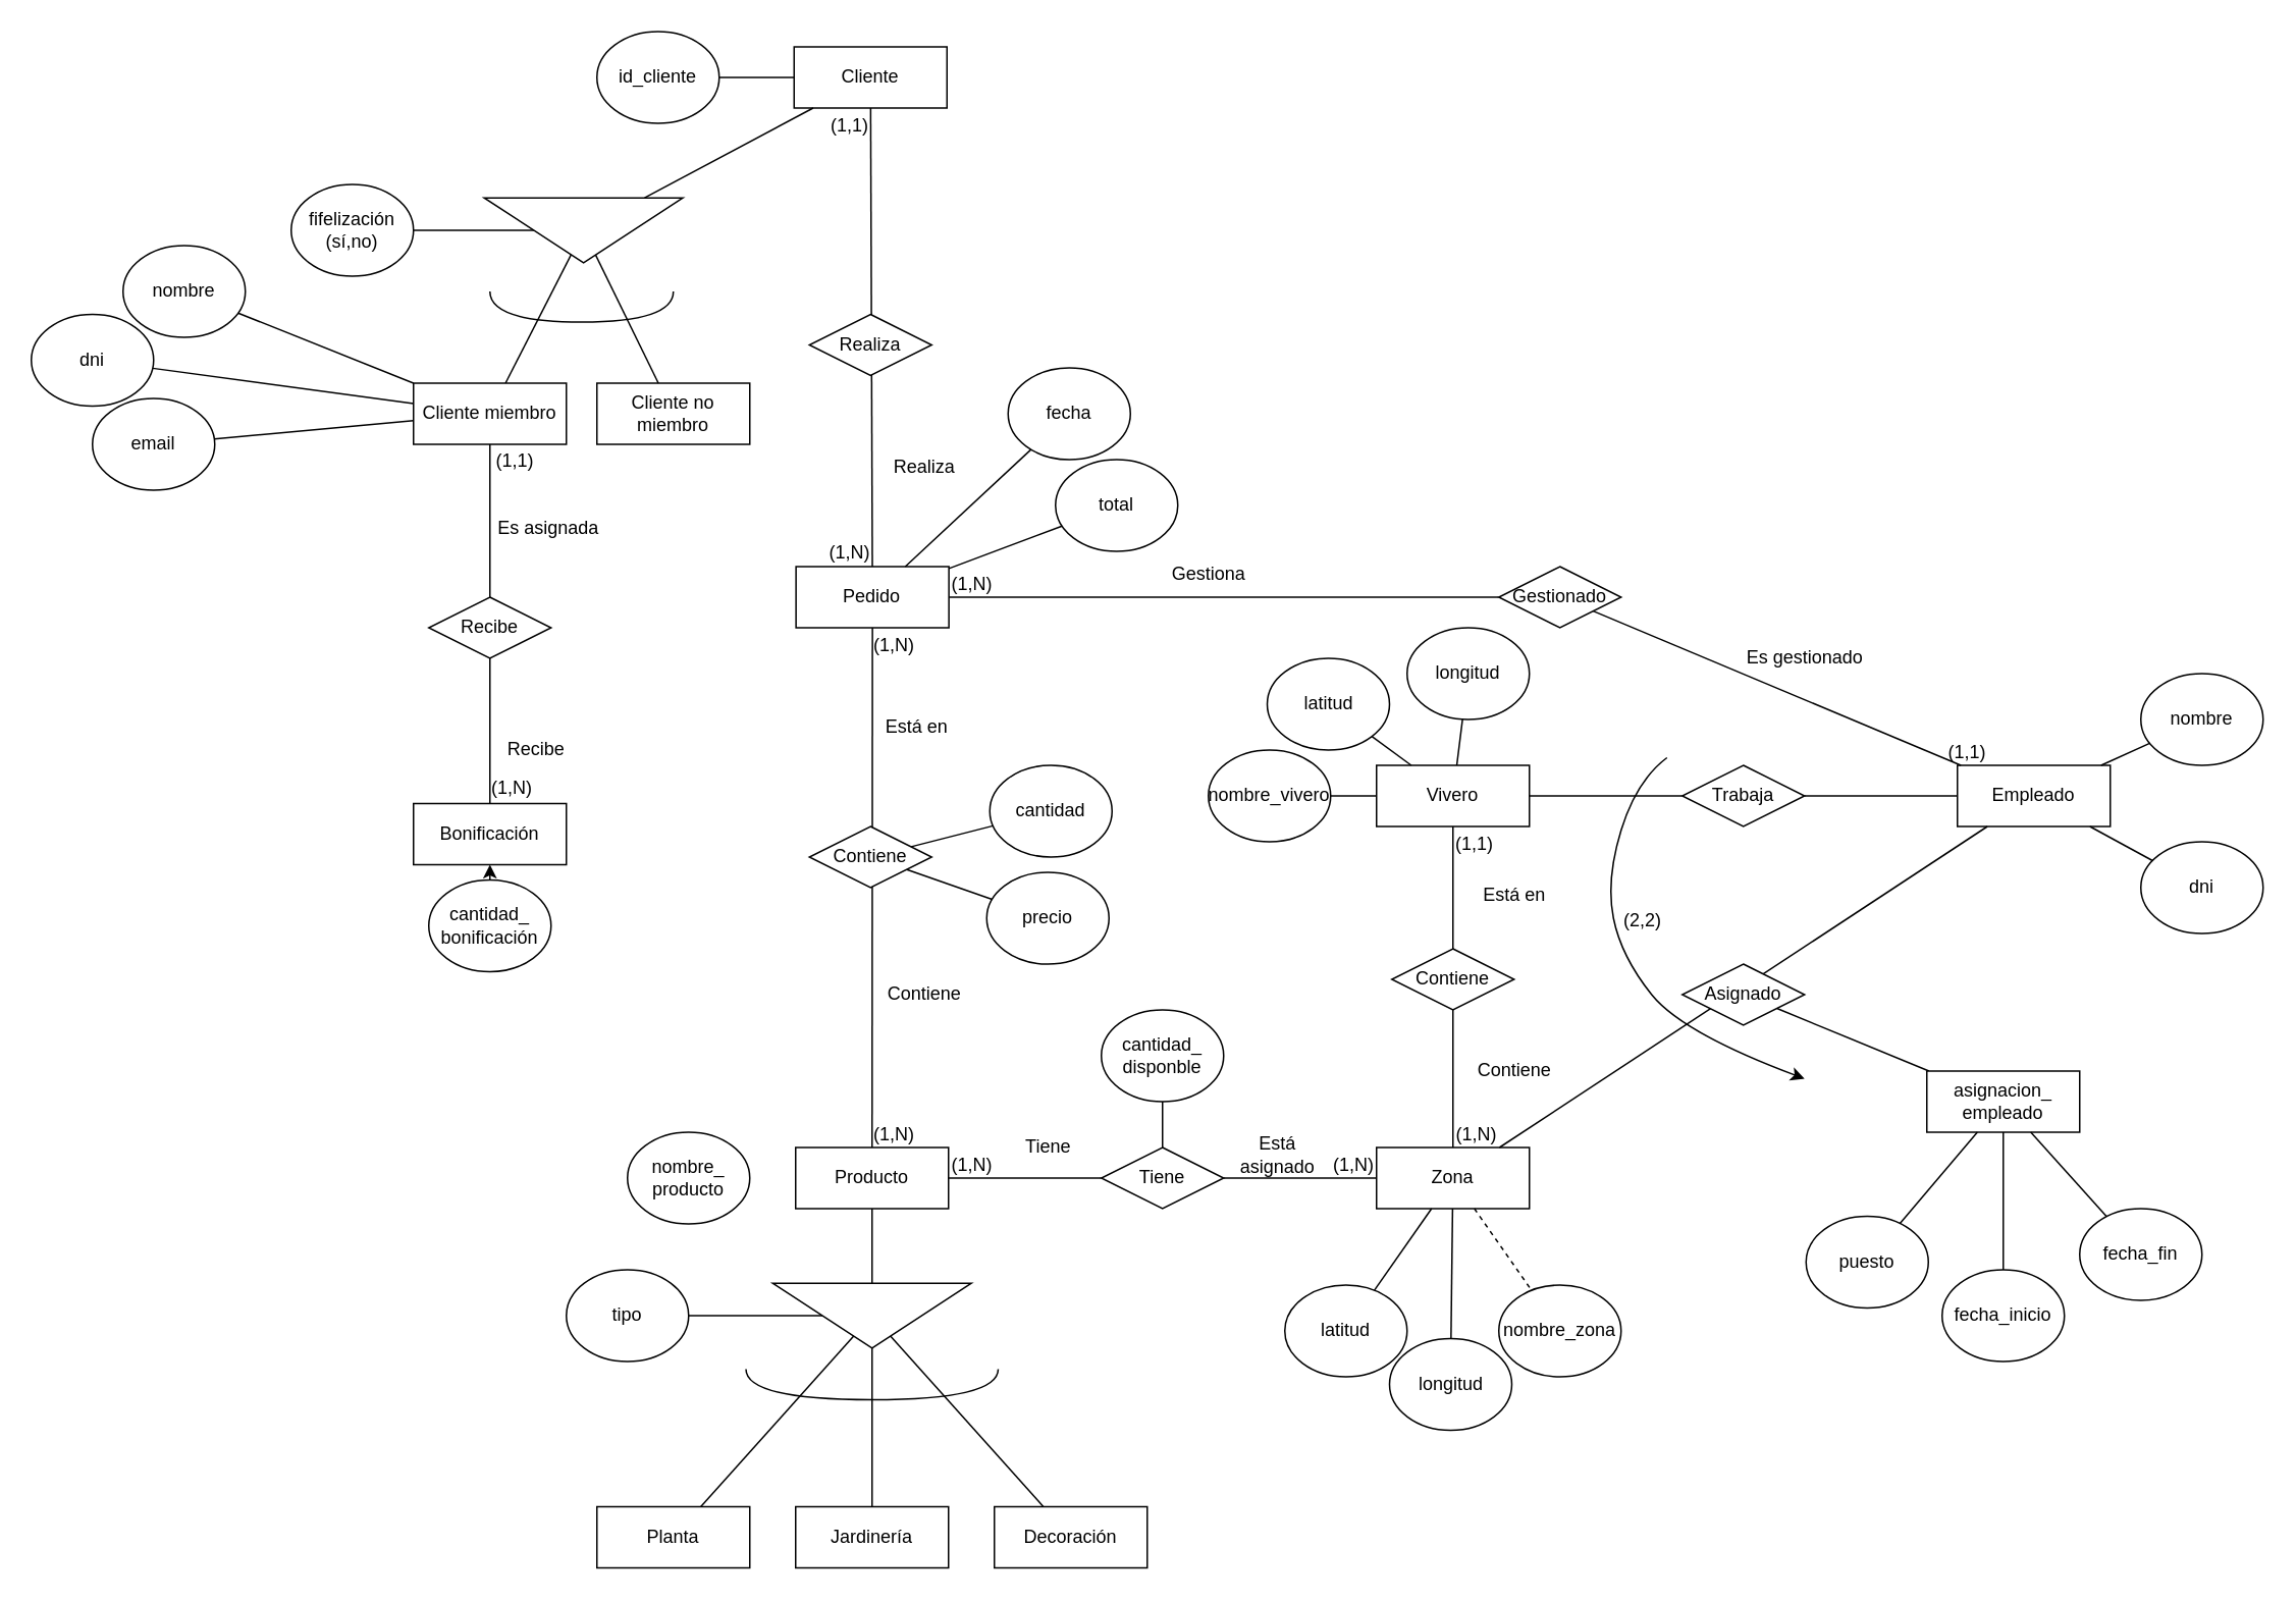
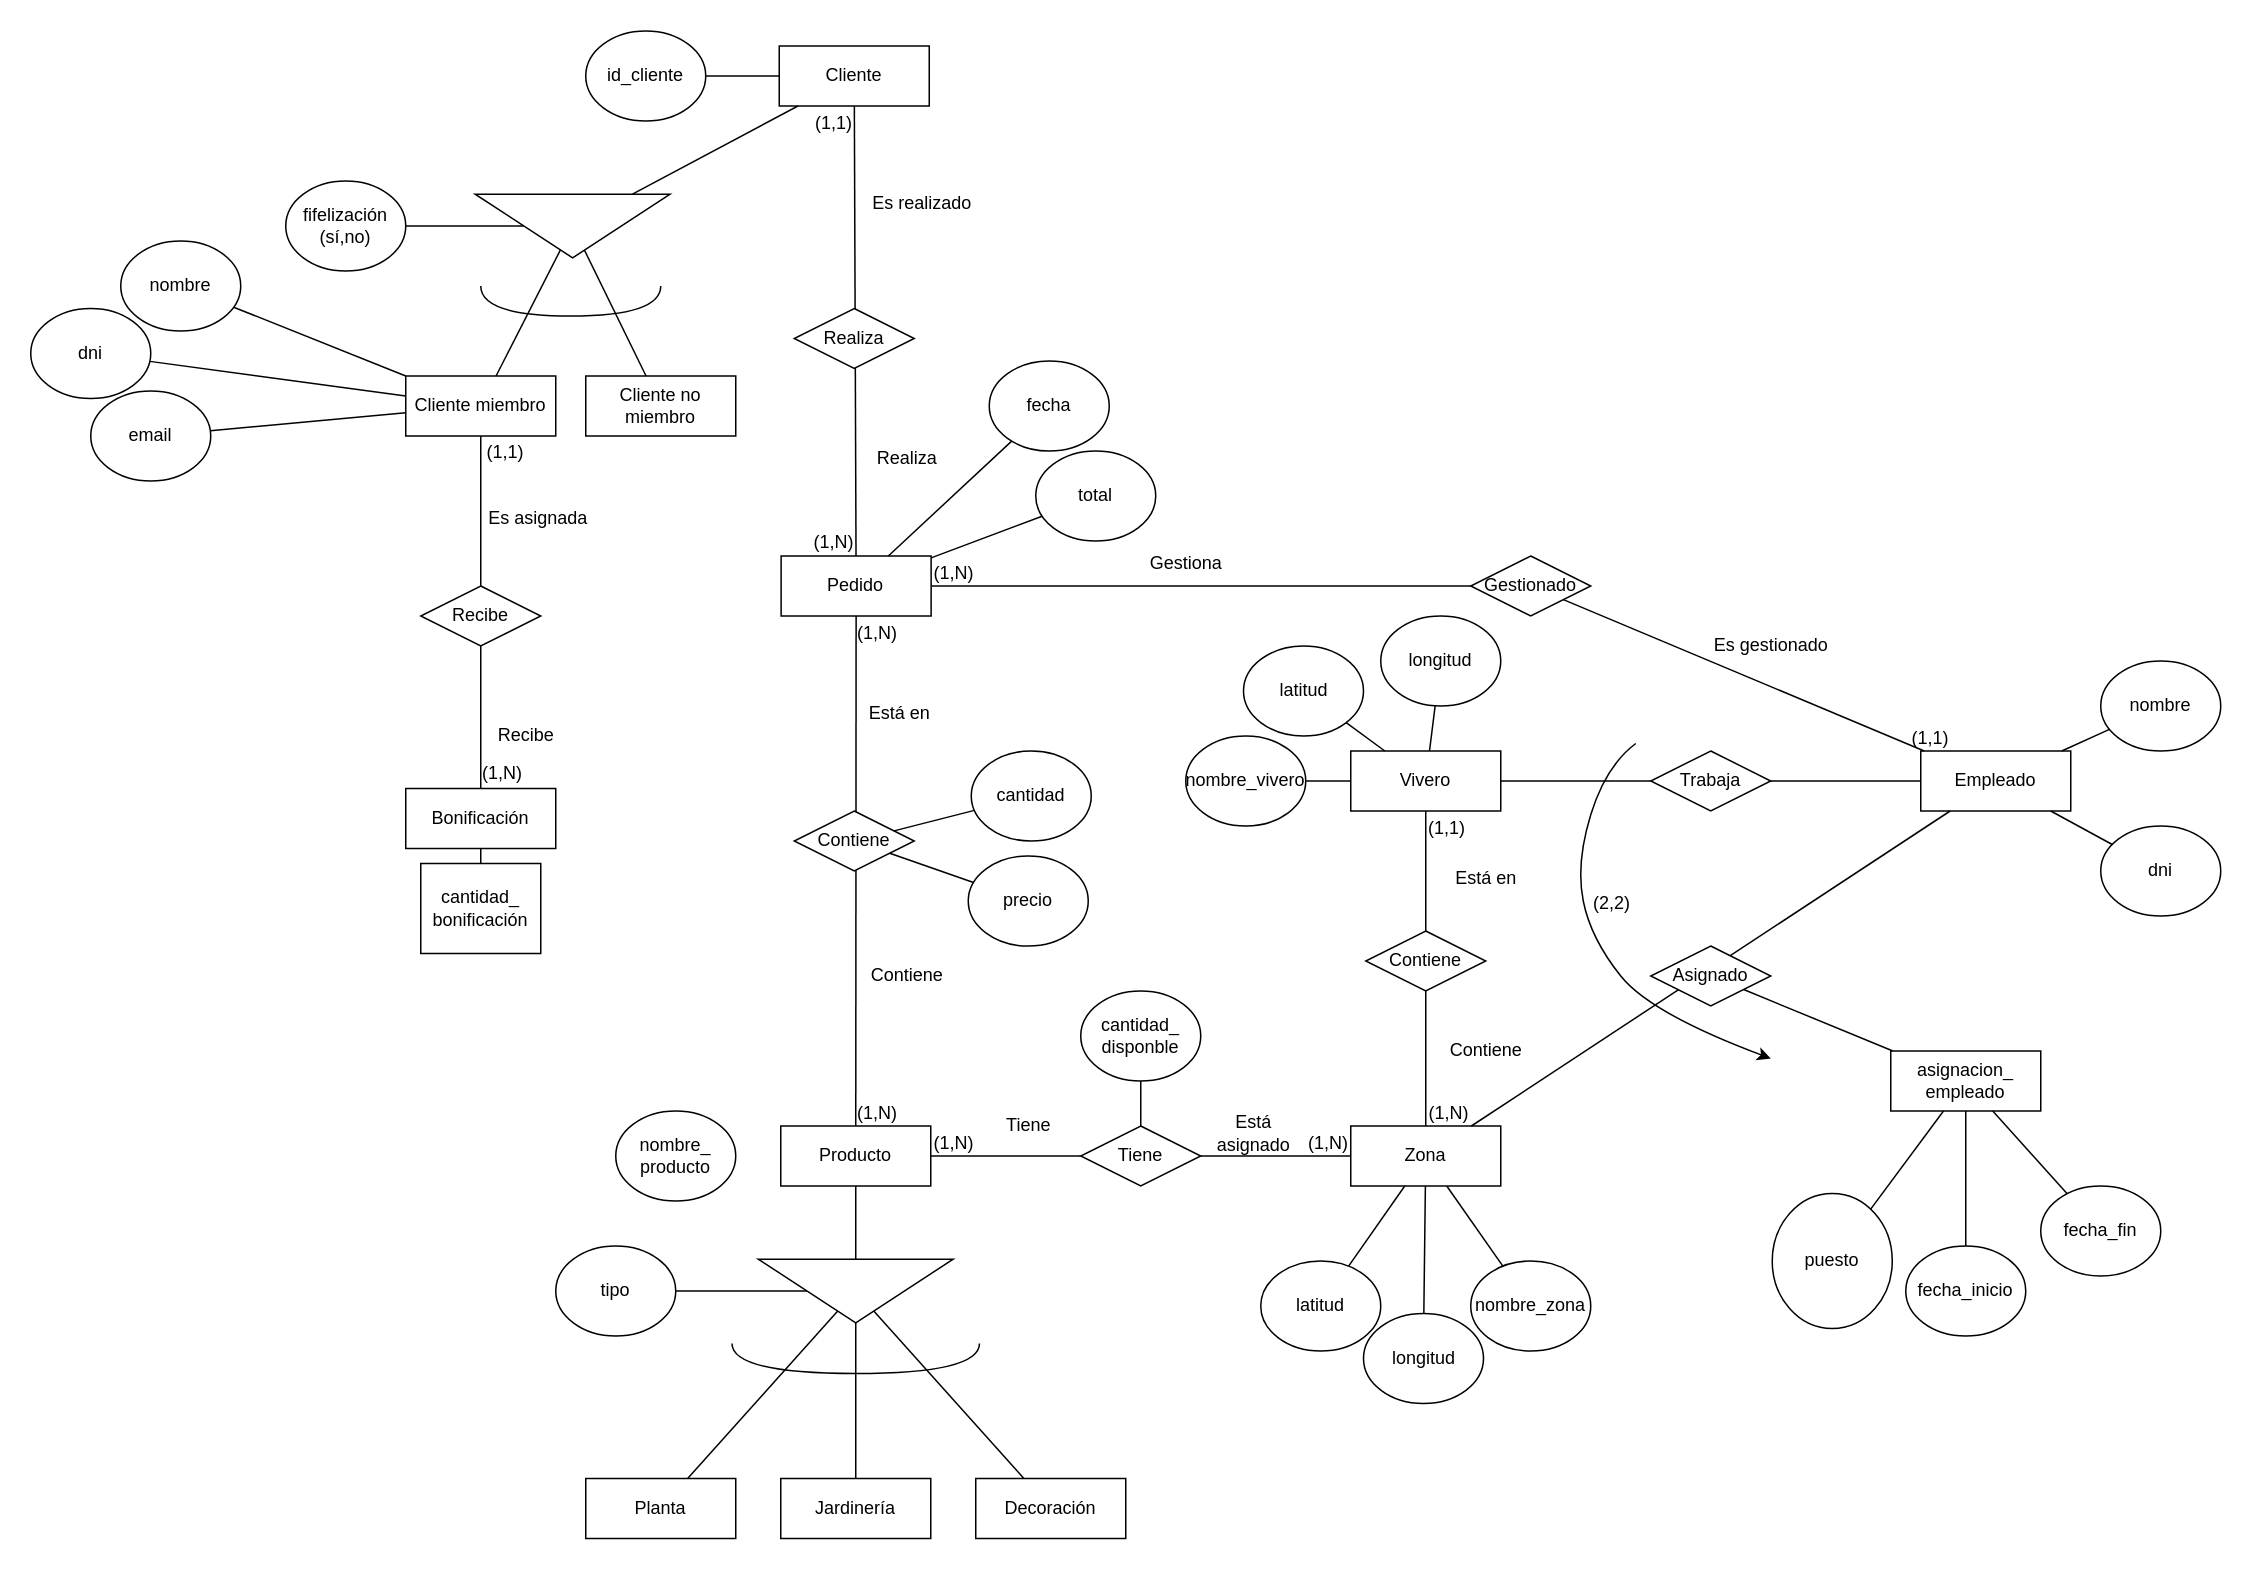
+ <mxCell id="81" value="Es realizado" style="text;html=1;align=center;verticalAlign=middle;resizable=0;points=[];autosize=1;strokeColor=none;fillColor=none;" parent="1" vertex="1"><mxGeometry x="569" y="120" width="90" height="30" as="geometry" /></mxCell>
- <mxCell id="75" value="" style="endArrow=classic;html=1;rounded=0;" parent="1" source="74" target="67" edge="1"><mxGeometry relative="1" as="geometry"><mxPoint x="-495" y="755" as="sourcePoint" /><mxPoint x="-407" y="755" as="targetPoint" /></mxGeometry></mxCell>
+ <mxCell id="75" value="" style="endArrow=none;html=1;rounded=0;" parent="1" source="74" target="67" edge="1"><mxGeometry relative="1" as="geometry"><mxPoint x="-495" y="755" as="sourcePoint" /><mxPoint x="-407" y="755" as="targetPoint" /></mxGeometry></mxCell>
- <mxCell id="74" value="&lt;div&gt;cantidad_&lt;/div&gt;&lt;div&gt;bonificación&lt;/div&gt;" style="ellipse;whiteSpace=wrap;html=1;align=center;" parent="1" vertex="1"><mxGeometry x="280" y="575" width="80" height="60" as="geometry" /></mxCell>
+ <mxCell id="74" value="&lt;div&gt;cantidad_&lt;/div&gt;&lt;div&gt;bonificación&lt;/div&gt;" style="whiteSpace=wrap;html=1;align=center;rounded=0;" parent="1" vertex="1"><mxGeometry x="280" y="575" width="80" height="60" as="geometry" /></mxCell>
- <mxCell id="7" value="" style="endArrow=none;html=1;rounded=0;dashed=1;" parent="1" source="3" target="6" edge="1"><mxGeometry relative="1" as="geometry"><mxPoint x="1030" y="755" as="sourcePoint" /><mxPoint x="1121" y="740" as="targetPoint" /></mxGeometry></mxCell>
+ <mxCell id="7" value="" style="endArrow=none;html=1;rounded=0;" parent="1" source="3" target="6" edge="1"><mxGeometry relative="1" as="geometry"><mxPoint x="1030" y="755" as="sourcePoint" /><mxPoint x="1121" y="740" as="targetPoint" /></mxGeometry></mxCell>
- <mxCell id="56" value="puesto" style="ellipse;whiteSpace=wrap;html=1;align=center;" parent="1" vertex="1"><mxGeometry x="1181" y="795" width="80" height="60" as="geometry" /></mxCell>
+ <mxCell id="56" value="puesto" style="ellipse;whiteSpace=wrap;html=1;align=center;" parent="1" vertex="1"><mxGeometry x="1181" y="795" width="80" height="90" as="geometry" /></mxCell>
